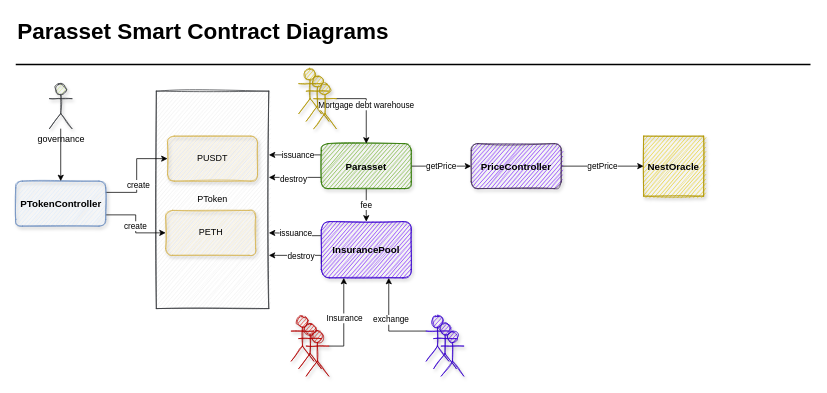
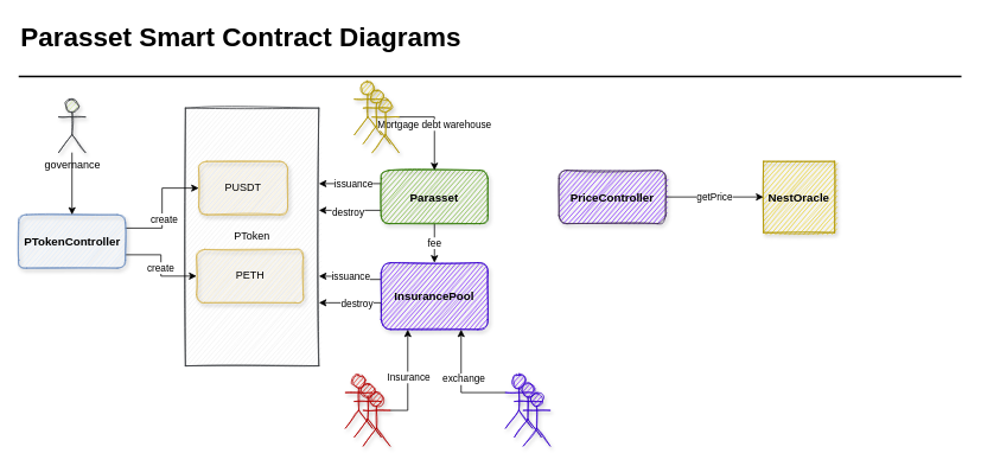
- <mxCell id="10" value="&lt;font style=&quot;vertical-align: inherit&quot;&gt;&lt;font style=&quot;vertical-align: inherit&quot;&gt;PUSDT&lt;/font&gt;&lt;/font&gt;" style="rounded=1;whiteSpace=wrap;html=1;shadow=1;glass=0;sketch=1;fillColor=#fff2cc;strokeColor=#d6b656;" vertex="1" parent="1"><mxGeometry x="223" y="181" width="120" height="60" as="geometry" /></mxCell>
+ <mxCell id="10" value="&lt;font style=&quot;vertical-align: inherit&quot;&gt;&lt;font style=&quot;vertical-align: inherit&quot;&gt;PUSDT&lt;/font&gt;&lt;/font&gt;" style="rounded=1;whiteSpace=wrap;html=1;shadow=1;glass=0;sketch=1;fillColor=#fff2cc;strokeColor=#d6b656;" vertex="1" parent="1"><mxGeometry x="223" y="181" width="100" height="60" as="geometry" /></mxCell>
- <mxCell id="16" value="getPrice" style="edgeStyle=orthogonalEdgeStyle;rounded=0;orthogonalLoop=1;jettySize=auto;html=1;exitX=1;exitY=0.5;exitDx=0;exitDy=0;entryX=0;entryY=0.5;entryDx=0;entryDy=0;" edge="1" parent="1" source="18" target="31"><mxGeometry relative="1" as="geometry" /></mxCell>
